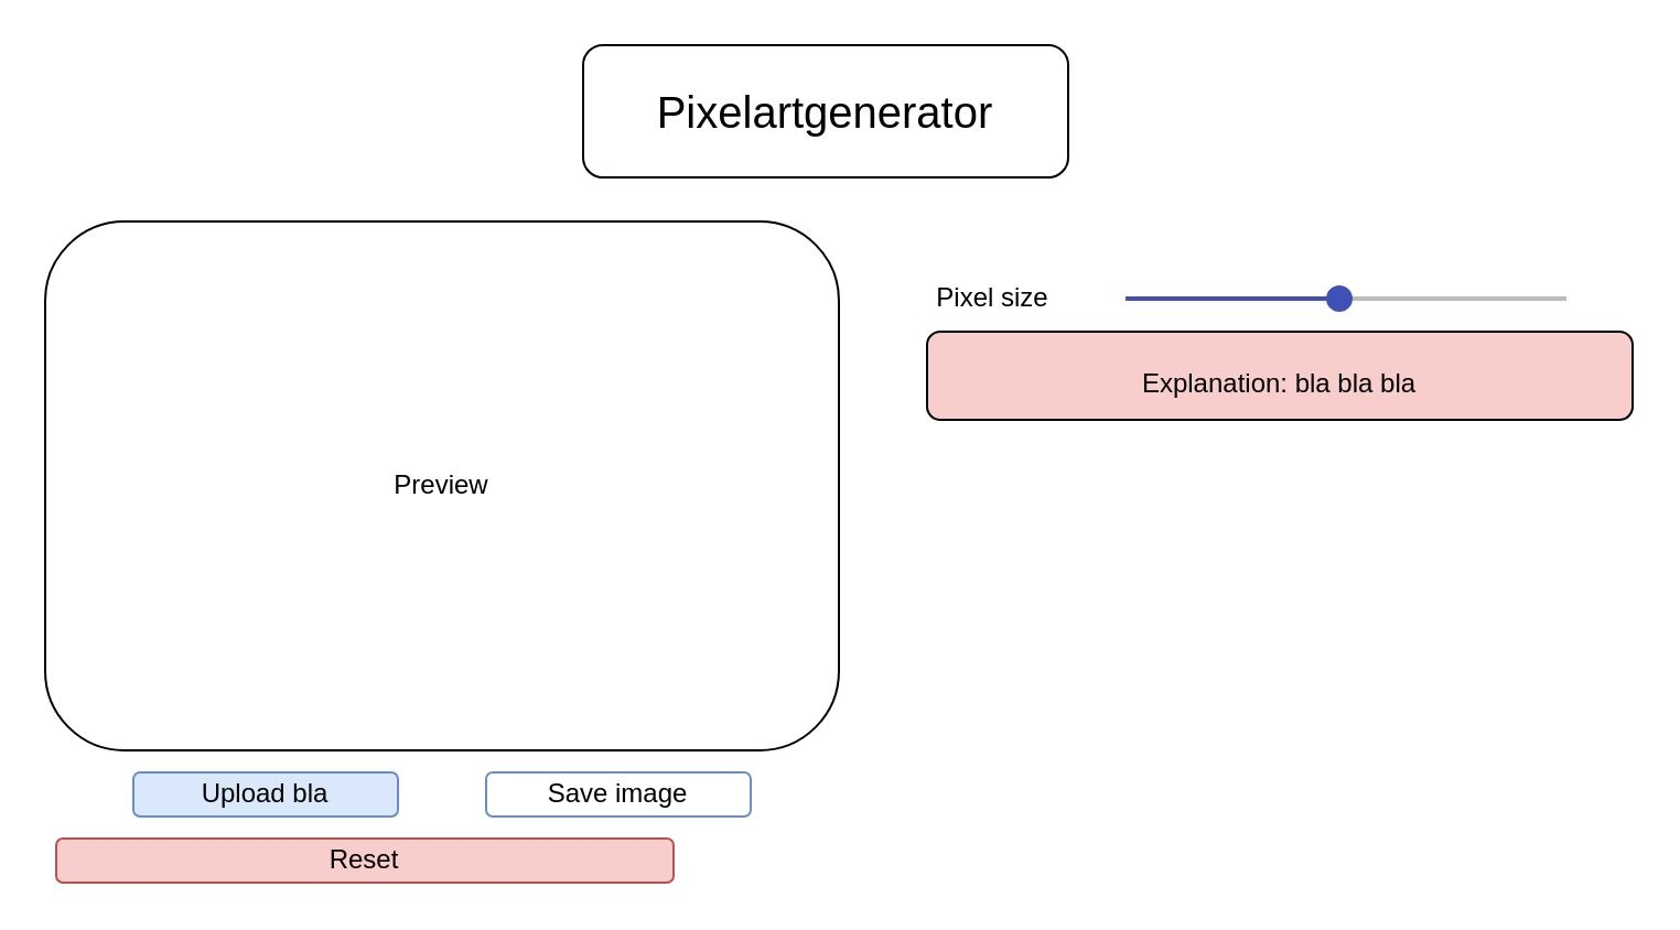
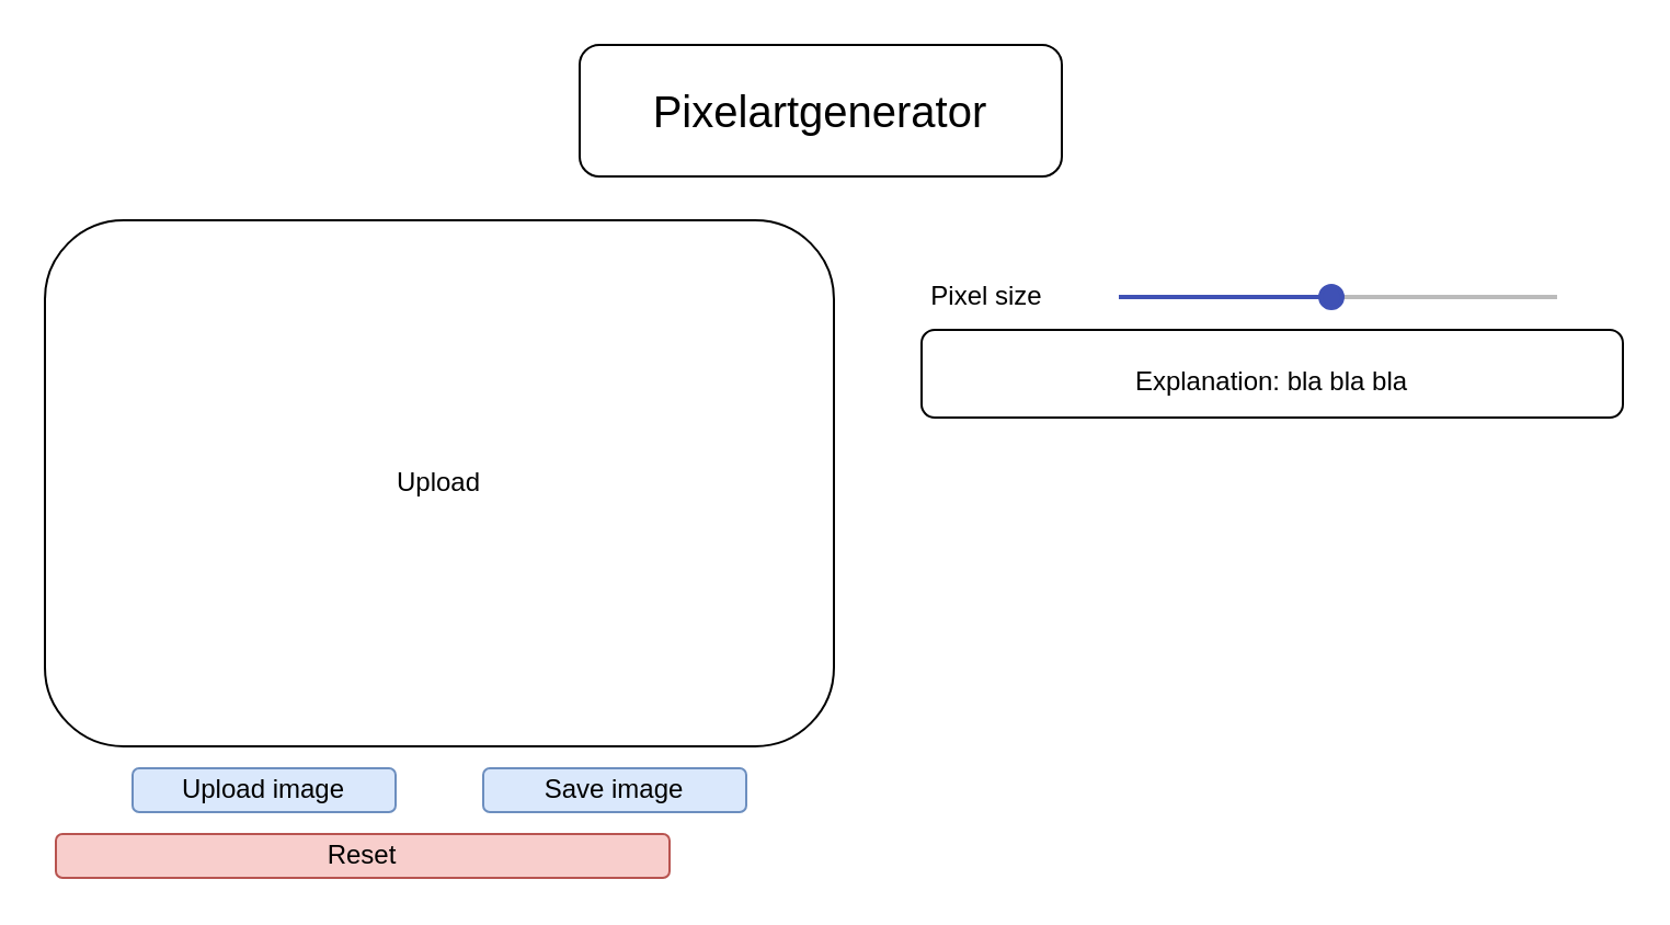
- <mxCell id="9" value="&lt;span style=&quot;font-size: 12px&quot;&gt;Explanation: bla bla bla&lt;/span&gt;" style="rounded=1;whiteSpace=wrap;html=1;fontSize=20;align=center;fillColor=#f8cecc;" vertex="1" parent="1"><mxGeometry x="420" y="150" width="320" height="40" as="geometry" /></mxCell>
+ <mxCell id="9" value="&lt;span style=&quot;font-size: 12px&quot;&gt;Explanation: bla bla bla&lt;/span&gt;" style="rounded=1;whiteSpace=wrap;html=1;fontSize=20;align=center;" vertex="1" parent="1"><mxGeometry x="420" y="150" width="320" height="40" as="geometry" /></mxCell>
- <mxCell id="2" value="Preview" style="rounded=1;whiteSpace=wrap;html=1;" vertex="1" parent="1"><mxGeometry x="20" y="100" width="360" height="240" as="geometry" /></mxCell>
+ <mxCell id="2" value="Upload" style="rounded=1;whiteSpace=wrap;html=1;" vertex="1" parent="1"><mxGeometry x="20" y="100" width="360" height="240" as="geometry" /></mxCell>
- <mxCell id="3" value="Upload bla" style="rounded=1;whiteSpace=wrap;html=1;fillColor=#dae8fc;strokeColor=#6c8ebf;" vertex="1" parent="1"><mxGeometry x="60" y="350" width="120" height="20" as="geometry" /></mxCell>
+ <mxCell id="3" value="Upload image" style="rounded=1;whiteSpace=wrap;html=1;fillColor=#dae8fc;strokeColor=#6c8ebf;" vertex="1" parent="1"><mxGeometry x="60" y="350" width="120" height="20" as="geometry" /></mxCell>
- <mxCell id="6" value="Save image" style="rounded=1;whiteSpace=wrap;html=1;fillColor=#ffffff;strokeColor=#6c8ebf;" vertex="1" parent="1"><mxGeometry x="220" y="350" width="120" height="20" as="geometry" /></mxCell>
+ <mxCell id="6" value="Save image" style="rounded=1;whiteSpace=wrap;html=1;fillColor=#dae8fc;strokeColor=#6c8ebf;" vertex="1" parent="1"><mxGeometry x="220" y="350" width="120" height="20" as="geometry" /></mxCell>
